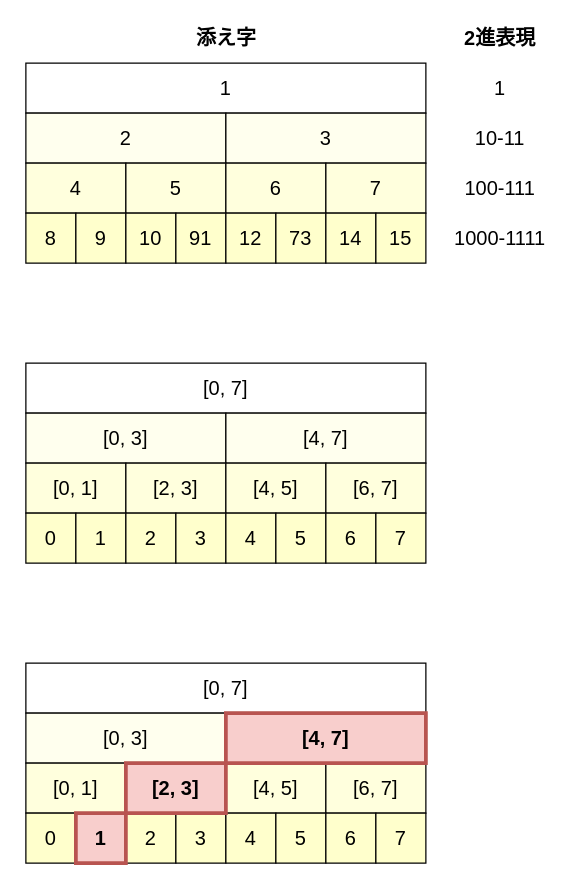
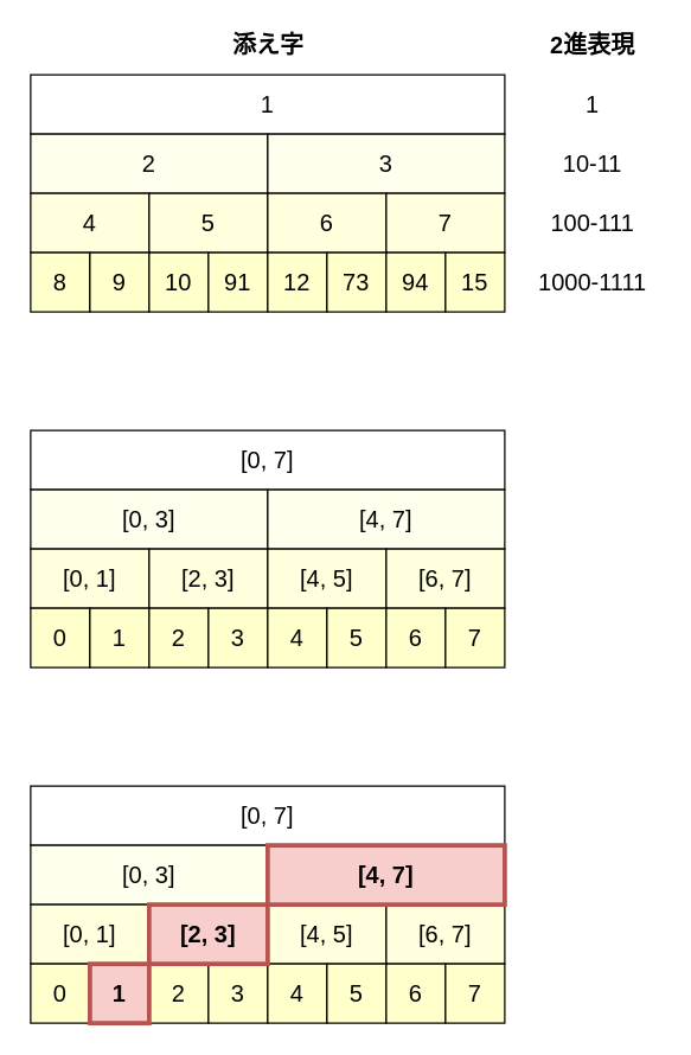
- <mxCell id="16" value="14" style="rounded=0;whiteSpace=wrap;html=1;fontSize=16;fillColor=#FFFFcc;" vertex="1" parent="2"><mxGeometry x="240" y="120" width="40" height="40" as="geometry" /></mxCell>
+ <mxCell id="16" value="94" style="rounded=0;whiteSpace=wrap;html=1;fontSize=16;fillColor=#FFFFcc;" vertex="1" parent="2"><mxGeometry x="240" y="120" width="40" height="40" as="geometry" /></mxCell>
